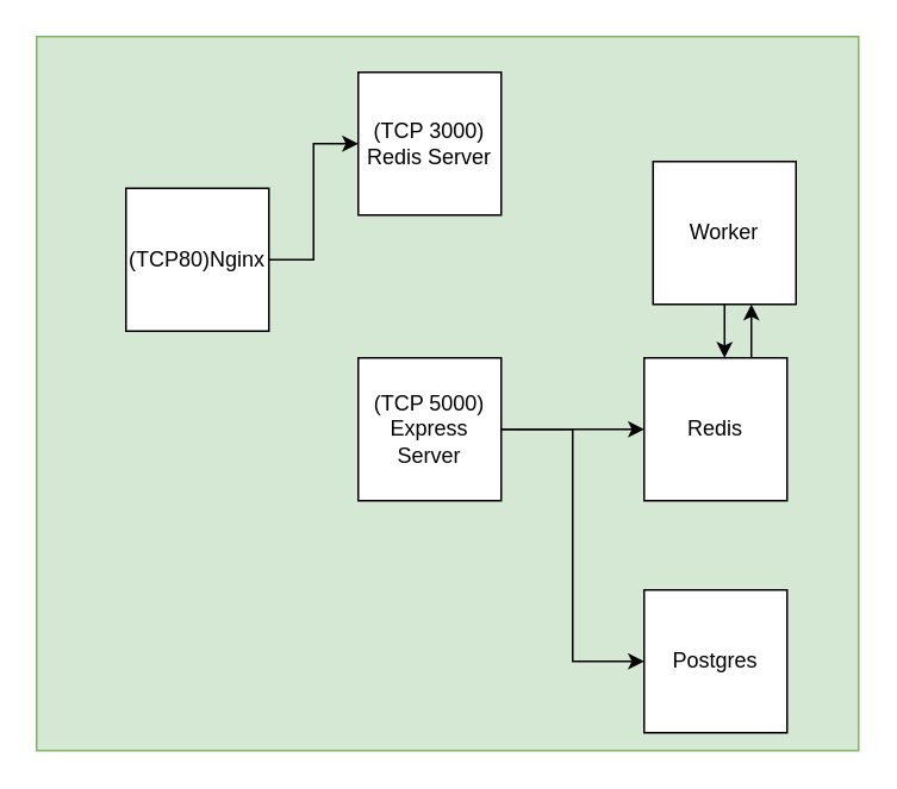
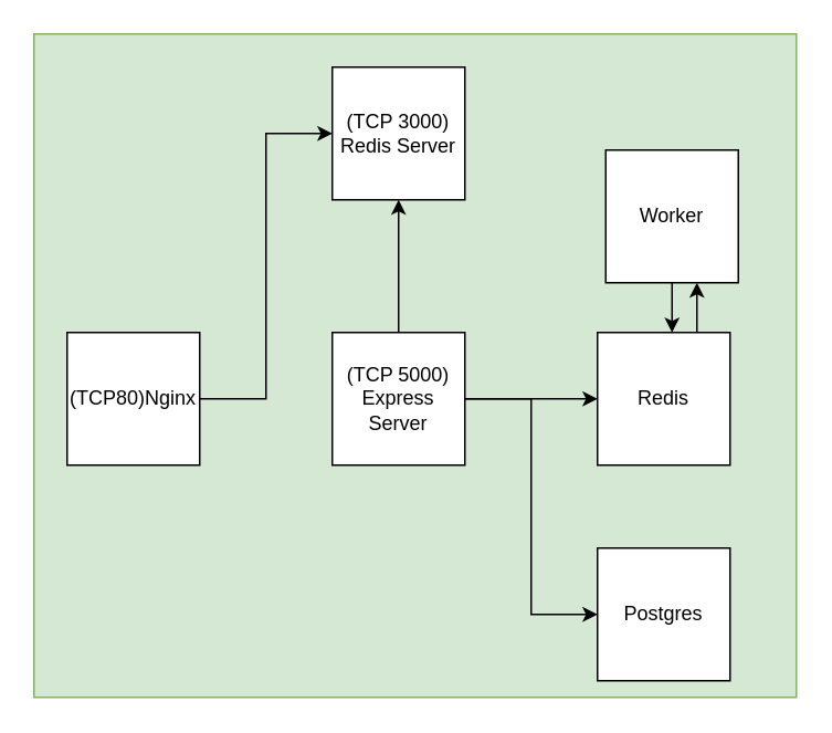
- <mxCell id="4" value="(TCP80)Nginx" style="whiteSpace=wrap;html=1;aspect=fixed;" parent="1" vertex="1"><mxGeometry x="70" y="105" width="80" height="80" as="geometry" /></mxCell>
+ <mxCell id="4" value="(TCP80)Nginx" style="whiteSpace=wrap;html=1;aspect=fixed;" parent="1" vertex="1"><mxGeometry x="40" y="200" width="80" height="80" as="geometry" /></mxCell>
+ <mxCell id="5" value="" style="edgeStyle=orthogonalEdgeStyle;rounded=0;orthogonalLoop=1;jettySize=auto;html=1;" parent="1" source="8" target="9" edge="1"><mxGeometry relative="1" as="geometry" /></mxCell>
